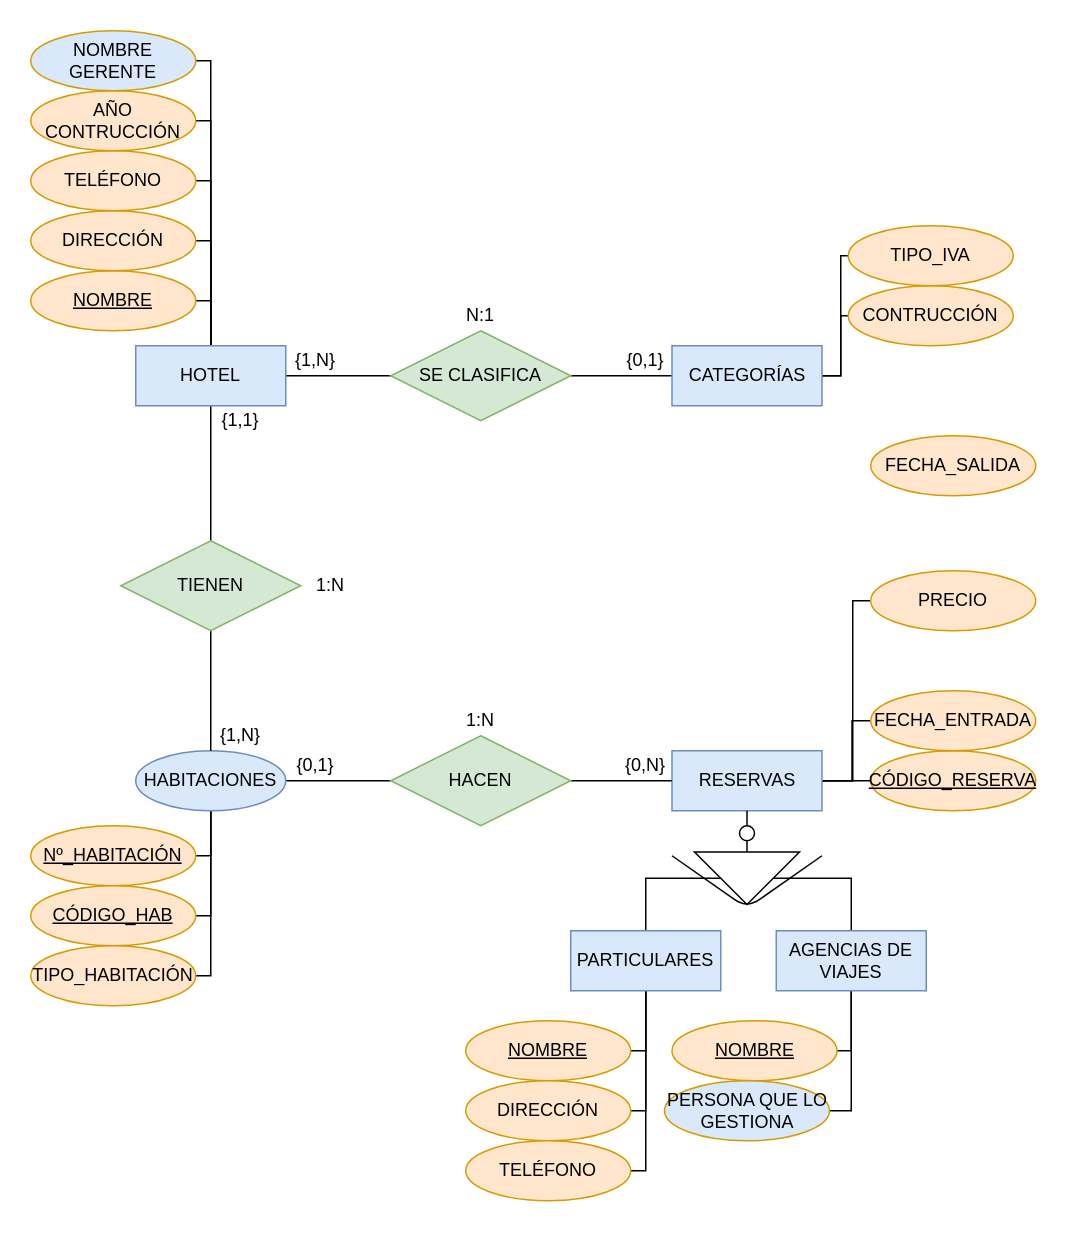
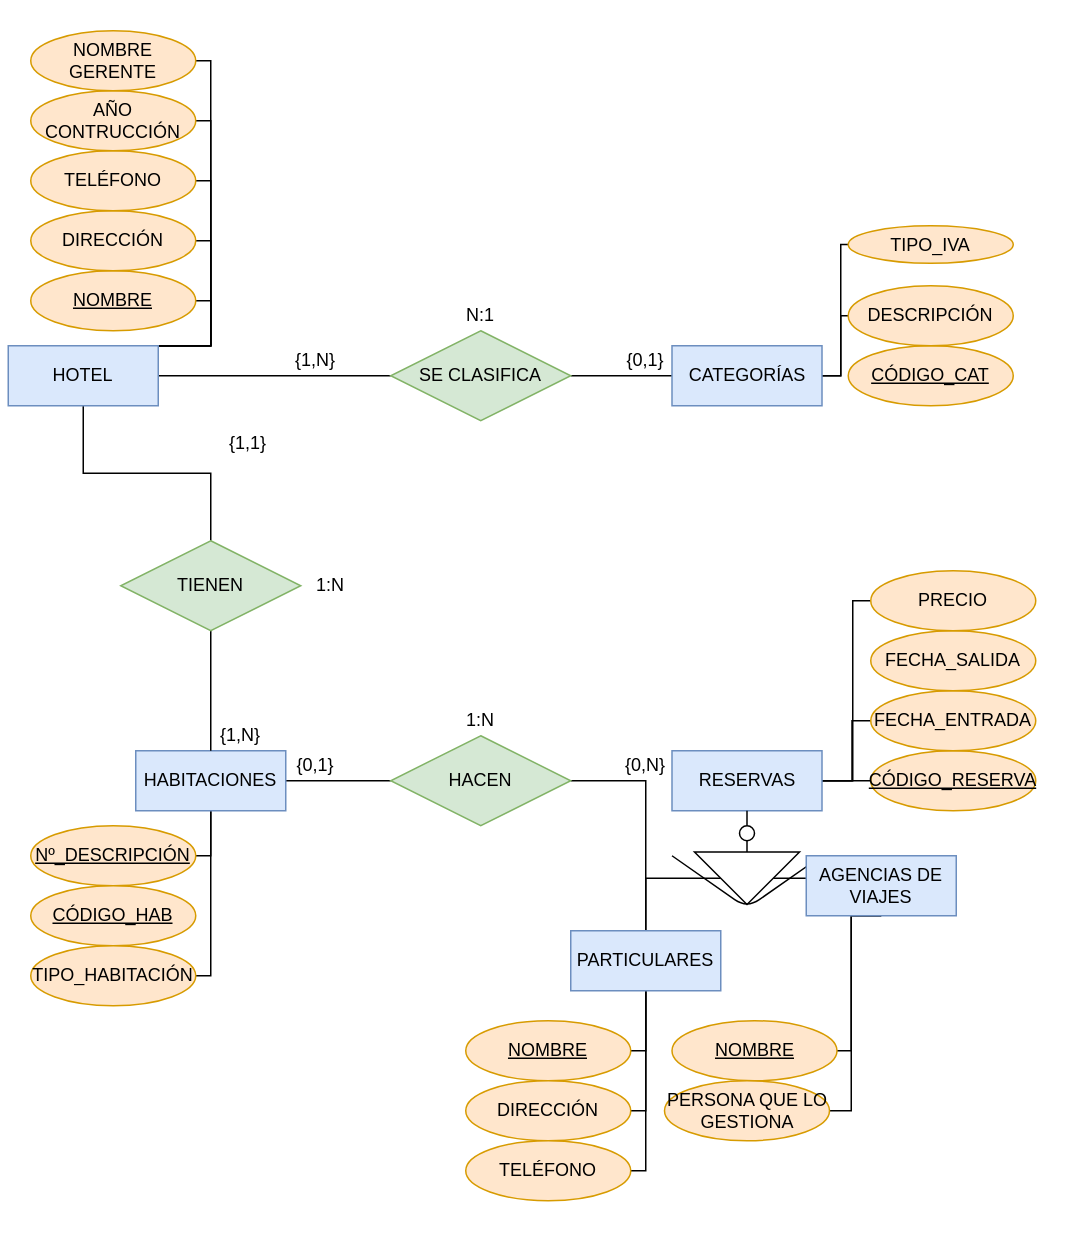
- <mxCell id="51" value="NOMBRE GERENTE" style="ellipse;whiteSpace=wrap;html=1;align=center;fillColor=#dae8fc;strokeColor=#d79b00;fontStyle=0;" vertex="1" parent="1"><mxGeometry x="20" y="20" width="110" height="40" as="geometry" /></mxCell>
+ <mxCell id="51" value="NOMBRE GERENTE" style="ellipse;whiteSpace=wrap;html=1;align=center;fillColor=#ffe6cc;strokeColor=#d79b00;fontStyle=0" vertex="1" parent="1"><mxGeometry x="20" y="20" width="110" height="40" as="geometry" /></mxCell>
- <mxCell id="54" value="TIPO_IVA" style="ellipse;whiteSpace=wrap;html=1;align=center;fillColor=#ffe6cc;strokeColor=#d79b00;fontStyle=0" vertex="1" parent="1"><mxGeometry x="565" y="150" width="110" height="40" as="geometry" /></mxCell>
+ <mxCell id="54" value="TIPO_IVA" style="ellipse;whiteSpace=wrap;html=1;align=center;fillColor=#ffe6cc;strokeColor=#d79b00;fontStyle=0" vertex="1" parent="1"><mxGeometry x="565" y="150" width="110" height="25" as="geometry" /></mxCell>
- <mxCell id="53" value="CONTRUCCIÓN" style="ellipse;whiteSpace=wrap;html=1;align=center;fillColor=#ffe6cc;strokeColor=#d79b00;fontStyle=0" vertex="1" parent="1"><mxGeometry x="565" y="190" width="110" height="40" as="geometry" /></mxCell>
+ <mxCell id="53" value="DESCRIPCIÓN" style="ellipse;whiteSpace=wrap;html=1;align=center;fillColor=#ffe6cc;strokeColor=#d79b00;fontStyle=0" vertex="1" parent="1"><mxGeometry x="565" y="190" width="110" height="40" as="geometry" /></mxCell>
- <mxCell id="9" value="HOTEL" style="whiteSpace=wrap;html=1;align=center;fillColor=#dae8fc;strokeColor=#6c8ebf;" vertex="1" parent="1"><mxGeometry x="90" y="230" width="100" height="40" as="geometry" /></mxCell>
+ <mxCell id="9" value="HOTEL" style="whiteSpace=wrap;html=1;align=center;fillColor=#dae8fc;strokeColor=#6c8ebf;" vertex="1" parent="1"><mxGeometry x="5" y="230" width="100" height="40" as="geometry" /></mxCell>
+ <mxCell id="17" value="CÓDIGO_CAT" style="ellipse;whiteSpace=wrap;html=1;align=center;fillColor=#ffe6cc;strokeColor=#d79b00;fontStyle=4" vertex="1" parent="1"><mxGeometry x="565" y="230" width="110" height="40" as="geometry" /></mxCell>
- <mxCell id="55" value="{1,1}" style="text;html=1;strokeColor=none;fillColor=none;align=center;verticalAlign=middle;whiteSpace=wrap;rounded=0;" vertex="1" parent="1"><mxGeometry x="140" y="270" width="40" height="20" as="geometry" /></mxCell>
+ <mxCell id="55" value="{1,1}" style="text;html=1;strokeColor=none;fillColor=none;align=center;verticalAlign=middle;whiteSpace=wrap;rounded=0;" vertex="1" parent="1"><mxGeometry x="145" y="285" width="40" height="20" as="geometry" /></mxCell>
- <mxCell id="63" value="FECHA_SALIDA" style="ellipse;whiteSpace=wrap;html=1;align=center;fillColor=#ffe6cc;strokeColor=#d79b00;fontStyle=0" vertex="1" parent="1"><mxGeometry x="580" y="290" width="110" height="40" as="geometry" /></mxCell>
+ <mxCell id="63" value="FECHA_SALIDA" style="ellipse;whiteSpace=wrap;html=1;align=center;fillColor=#ffe6cc;strokeColor=#d79b00;fontStyle=0" vertex="1" parent="1"><mxGeometry x="580" y="420" width="110" height="40" as="geometry" /></mxCell>
- <mxCell id="22" value="HABITACIONES" style="ellipse;whiteSpace=wrap;html=1;align=center;fillColor=#dae8fc;strokeColor=#6c8ebf;" vertex="1" parent="1"><mxGeometry x="90" y="500" width="100" height="40" as="geometry" /></mxCell>
+ <mxCell id="22" value="HABITACIONES" style="whiteSpace=wrap;html=1;align=center;fillColor=#dae8fc;strokeColor=#6c8ebf;" vertex="1" parent="1"><mxGeometry x="90" y="500" width="100" height="40" as="geometry" /></mxCell>
- <mxCell id="31" style="edgeStyle=orthogonalEdgeStyle;rounded=0;orthogonalLoop=1;jettySize=auto;html=1;exitX=1;exitY=0.5;exitDx=0;exitDy=0;entryX=0;entryY=0.5;entryDx=0;entryDy=0;endArrow=none;endFill=0;" edge="1" parent="1" source="32" target="30"><mxGeometry relative="1" as="geometry" /></mxCell>
+ <mxCell id="31" style="edgeStyle=orthogonalEdgeStyle;rounded=0;orthogonalLoop=1;jettySize=auto;html=1;exitX=1;exitY=0.5;exitDx=0;exitDy=0;endArrow=none;endFill=0;" edge="1" parent="1" source="32" target="43"><mxGeometry relative="1" as="geometry" /></mxCell>
- <mxCell id="25" value="Nº_HABITACIÓN" style="ellipse;whiteSpace=wrap;html=1;align=center;fillColor=#ffe6cc;strokeColor=#d79b00;fontStyle=4" vertex="1" parent="1"><mxGeometry x="20" y="550" width="110" height="40" as="geometry" /></mxCell>
+ <mxCell id="25" value="Nº_DESCRIPCIÓN" style="ellipse;whiteSpace=wrap;html=1;align=center;fillColor=#ffe6cc;strokeColor=#d79b00;fontStyle=4" vertex="1" parent="1"><mxGeometry x="20" y="550" width="110" height="40" as="geometry" /></mxCell>
- <mxCell id="20" style="edgeStyle=orthogonalEdgeStyle;rounded=0;orthogonalLoop=1;jettySize=auto;html=1;exitX=0.5;exitY=1;exitDx=0;exitDy=0;entryX=1;entryY=0.5;entryDx=0;entryDy=0;endArrow=none;endFill=0;" edge="1" parent="1" source="22" target="26"><mxGeometry relative="1" as="geometry"><Array as="points"><mxPoint x="140" y="610" /></Array></mxGeometry></mxCell>
- <mxCell id="46" value="AGENCIAS DE VIAJES" style="whiteSpace=wrap;html=1;align=center;fillColor=#dae8fc;strokeColor=#6c8ebf;" vertex="1" parent="1"><mxGeometry x="517" y="620" width="100" height="40" as="geometry" /></mxCell>
+ <mxCell id="46" value="AGENCIAS DE VIAJES" style="whiteSpace=wrap;html=1;align=center;fillColor=#dae8fc;strokeColor=#6c8ebf;" vertex="1" parent="1"><mxGeometry x="537" y="570" width="100" height="40" as="geometry" /></mxCell>
- <mxCell id="70" value="PERSONA QUE LO GESTIONA" style="ellipse;whiteSpace=wrap;html=1;align=center;fillColor=#dae8fc;strokeColor=#d79b00;fontStyle=0;" vertex="1" parent="1"><mxGeometry x="442.5" y="720" width="110" height="40" as="geometry" /></mxCell>
+ <mxCell id="70" value="PERSONA QUE LO GESTIONA" style="ellipse;whiteSpace=wrap;html=1;align=center;fillColor=#ffe6cc;strokeColor=#d79b00;fontStyle=0" vertex="1" parent="1"><mxGeometry x="442.5" y="720" width="110" height="40" as="geometry" /></mxCell>
